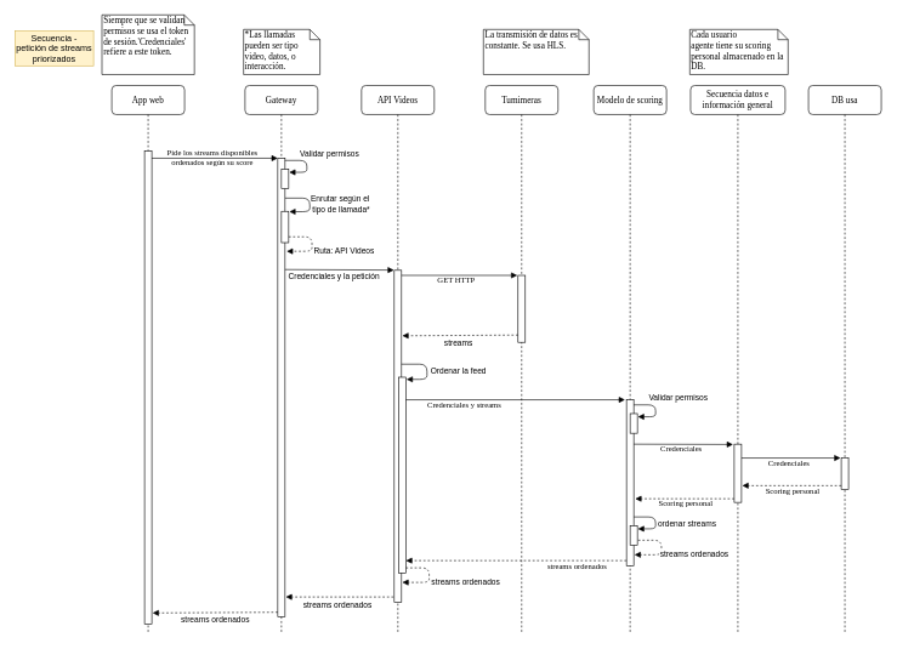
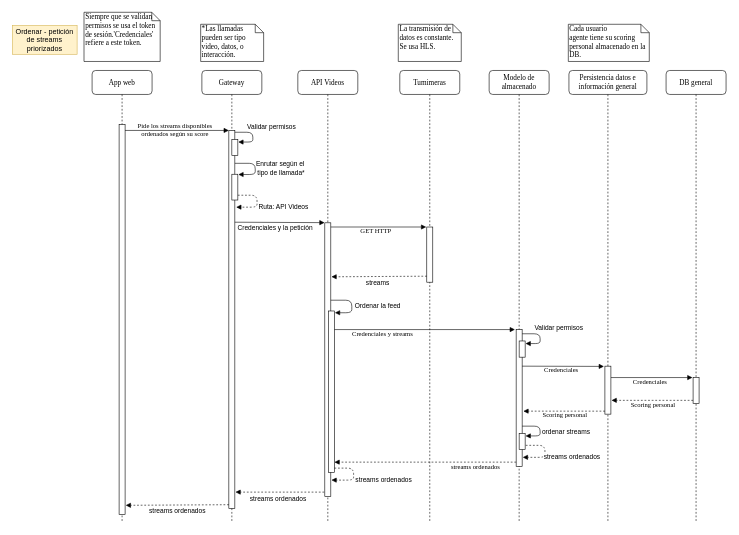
- <mxCell id="45" value="Secuencia - petición de streams priorizados" style="rounded=0;whiteSpace=wrap;html=1;fillColor=#fff2cc;strokeColor=#d6b656;" parent="1" vertex="1"><mxGeometry x="20" y="42" width="108" height="48" as="geometry" /></mxCell>
+ <mxCell id="45" value="Ordenar - petición de streams priorizados" style="rounded=0;whiteSpace=wrap;html=1;fillColor=#fff2cc;strokeColor=#d6b656;" parent="1" vertex="1"><mxGeometry x="20" y="42" width="108" height="48" as="geometry" /></mxCell>
- <mxCell id="47" value="La transmisión de datos es constante. Se usa HLS." style="shape=note;whiteSpace=wrap;html=1;size=14;verticalAlign=top;align=left;spacingTop=-6;rounded=0;shadow=0;comic=0;labelBackgroundColor=none;strokeWidth=1;fontFamily=Verdana;fontSize=12" vertex="1" parent="1"><mxGeometry x="663.5" y="40" width="145" height="62" as="geometry" /></mxCell>
+ <mxCell id="47" value="La transmisión de datos es constante. Se usa HLS." style="shape=note;whiteSpace=wrap;html=1;size=14;verticalAlign=top;align=left;spacingTop=-6;rounded=0;shadow=0;comic=0;labelBackgroundColor=none;strokeWidth=1;fontFamily=Verdana;fontSize=12" vertex="1" parent="1"><mxGeometry x="663.5" y="40" width="105" height="62" as="geometry" /></mxCell>
- <mxCell id="15" value="Modelo de scoring" style="shape=umlLifeline;perimeter=lifelinePerimeter;whiteSpace=wrap;html=1;container=1;collapsible=0;recursiveResize=0;outlineConnect=0;rounded=1;shadow=0;comic=0;labelBackgroundColor=none;strokeWidth=1;fontFamily=Verdana;fontSize=12;align=center;" parent="1" vertex="1"><mxGeometry x="815" y="117" width="100" height="753" as="geometry" /></mxCell>
+ <mxCell id="15" value="Modelo de almacenado" style="shape=umlLifeline;perimeter=lifelinePerimeter;whiteSpace=wrap;html=1;container=1;collapsible=0;recursiveResize=0;outlineConnect=0;rounded=1;shadow=0;comic=0;labelBackgroundColor=none;strokeWidth=1;fontFamily=Verdana;fontSize=12;align=center;" parent="1" vertex="1"><mxGeometry x="815" y="117" width="100" height="753" as="geometry" /></mxCell>
- <mxCell id="21" value="Secuencia datos e información general" style="shape=umlLifeline;perimeter=lifelinePerimeter;whiteSpace=wrap;html=1;container=0;collapsible=0;recursiveResize=0;outlineConnect=0;rounded=1;shadow=0;comic=0;labelBackgroundColor=none;strokeWidth=1;fontFamily=Verdana;fontSize=12;align=center;" parent="1" vertex="1"><mxGeometry x="948" y="117" width="130" height="753" as="geometry" /></mxCell>
+ <mxCell id="21" value="Persistencia datos e información general" style="shape=umlLifeline;perimeter=lifelinePerimeter;whiteSpace=wrap;html=1;container=0;collapsible=0;recursiveResize=0;outlineConnect=0;rounded=1;shadow=0;comic=0;labelBackgroundColor=none;strokeWidth=1;fontFamily=Verdana;fontSize=12;align=center;" parent="1" vertex="1"><mxGeometry x="948" y="117" width="130" height="753" as="geometry" /></mxCell>
- <mxCell id="22" value="DB usa" style="shape=umlLifeline;perimeter=lifelinePerimeter;whiteSpace=wrap;html=1;container=1;collapsible=0;recursiveResize=0;outlineConnect=0;rounded=1;shadow=0;comic=0;labelBackgroundColor=none;strokeWidth=1;fontFamily=Verdana;fontSize=12;align=center;" parent="1" vertex="1"><mxGeometry x="1110" y="117" width="100" height="753" as="geometry" /></mxCell>
+ <mxCell id="22" value="DB general" style="shape=umlLifeline;perimeter=lifelinePerimeter;whiteSpace=wrap;html=1;container=1;collapsible=0;recursiveResize=0;outlineConnect=0;rounded=1;shadow=0;comic=0;labelBackgroundColor=none;strokeWidth=1;fontFamily=Verdana;fontSize=12;align=center;" parent="1" vertex="1"><mxGeometry x="1110" y="117" width="100" height="753" as="geometry" /></mxCell>
